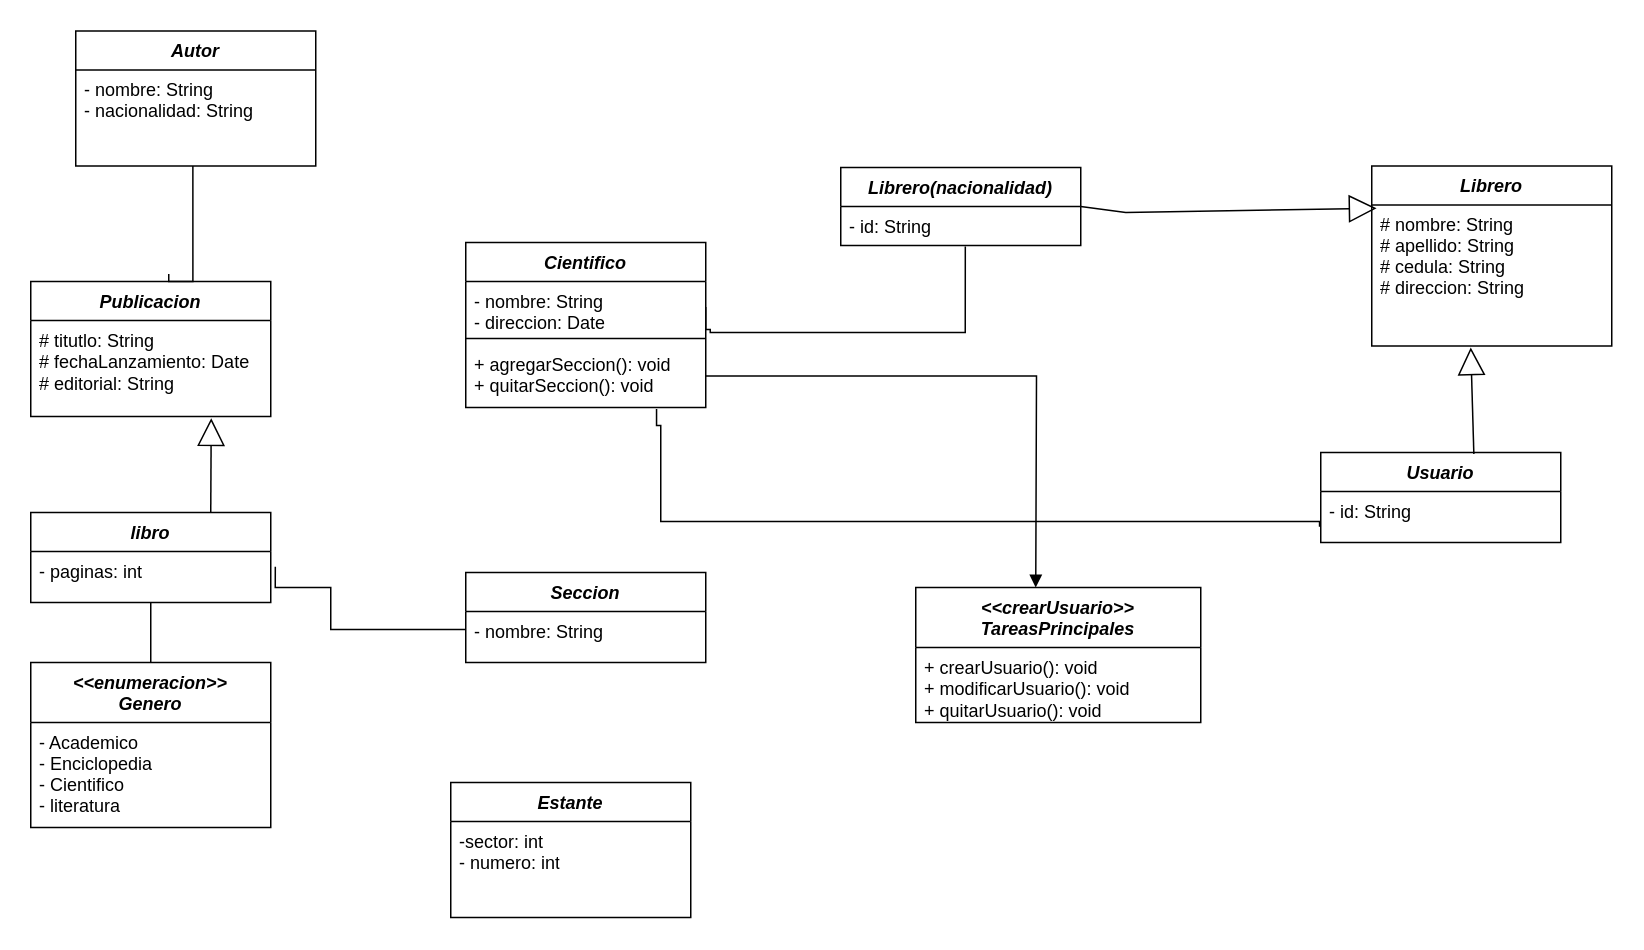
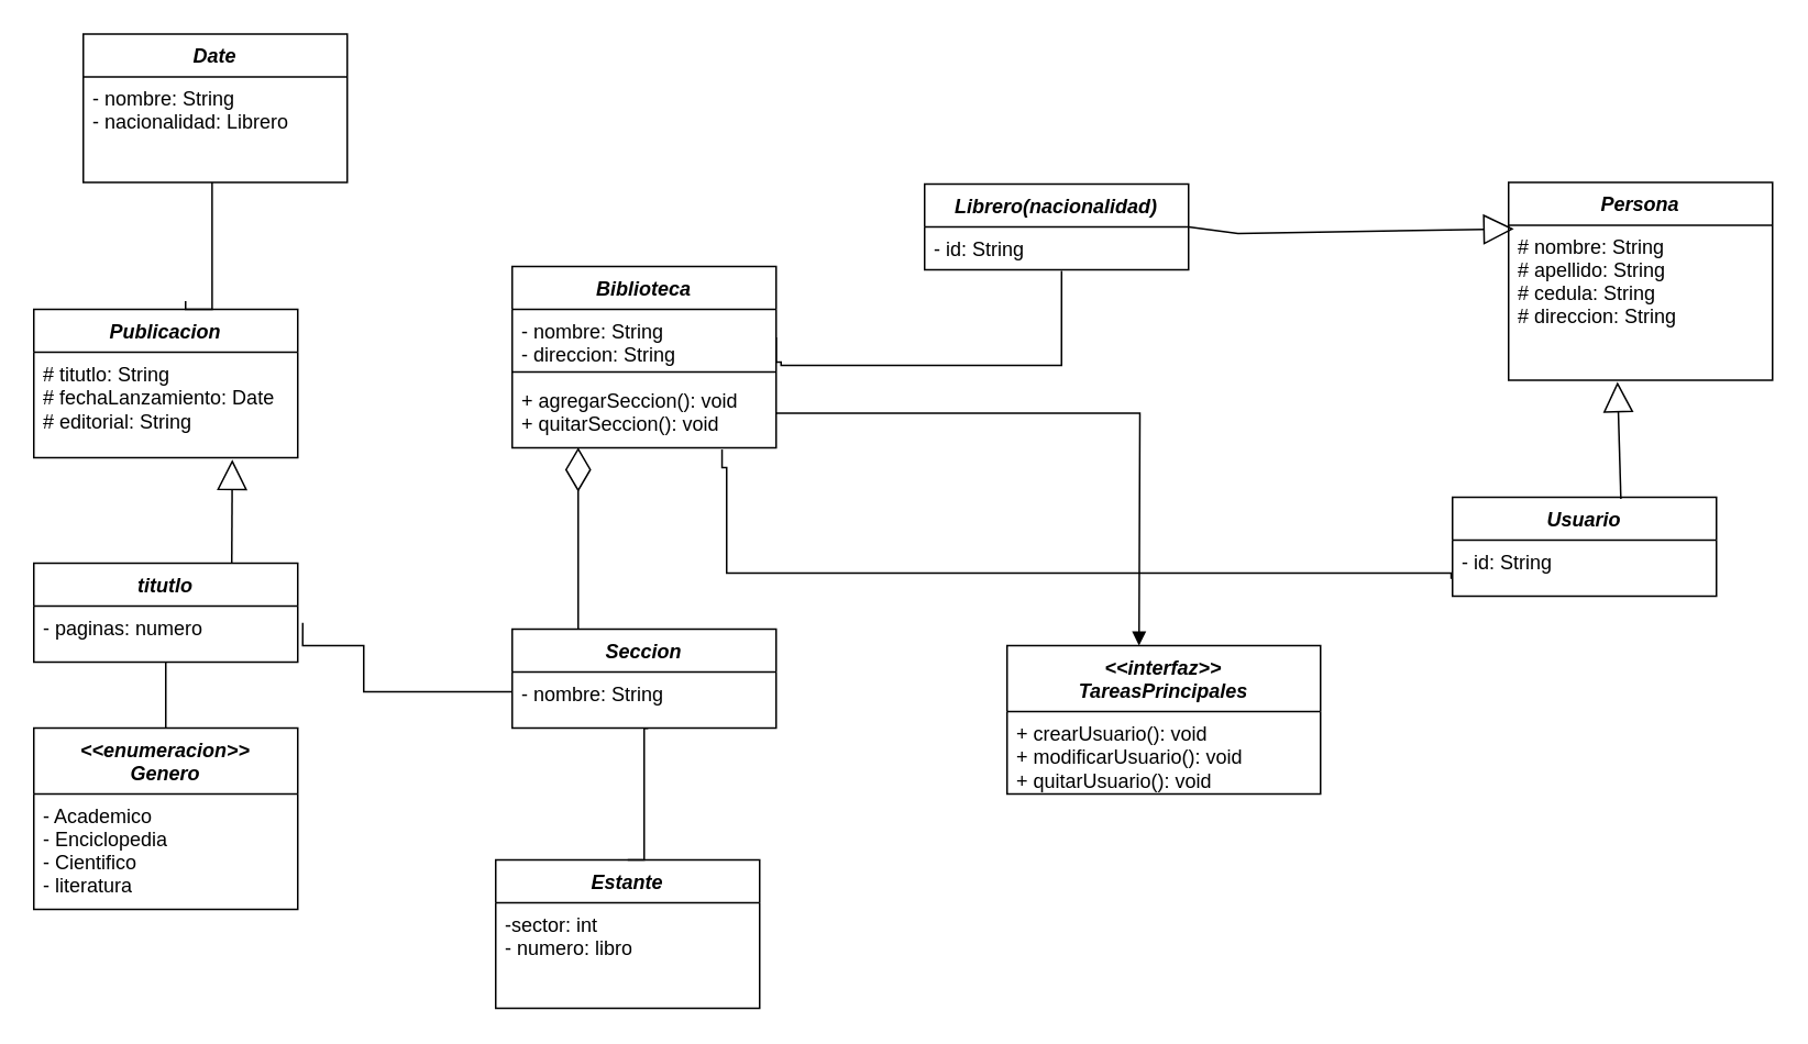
- <mxCell id="8" value="Autor" style="swimlane;fontStyle=3;align=center;verticalAlign=top;childLayout=stackLayout;horizontal=1;startSize=26;horizontalStack=0;resizeParent=1;resizeParentMax=0;resizeLast=0;collapsible=1;marginBottom=0;whiteSpace=wrap;html=1;" parent="1" vertex="1"><mxGeometry x="50" y="20.01" width="160" height="90" as="geometry" /></mxCell>
+ <mxCell id="8" value="Date" style="swimlane;fontStyle=3;align=center;verticalAlign=top;childLayout=stackLayout;horizontal=1;startSize=26;horizontalStack=0;resizeParent=1;resizeParentMax=0;resizeLast=0;collapsible=1;marginBottom=0;whiteSpace=wrap;html=1;" parent="1" vertex="1"><mxGeometry x="50" y="20.01" width="160" height="90" as="geometry" /></mxCell>
- <mxCell id="9" value="- nombre: String&lt;div&gt;- nacionalidad: String&lt;/div&gt;" style="text;strokeColor=none;fillColor=none;align=left;verticalAlign=top;spacingLeft=4;spacingRight=4;overflow=hidden;rotatable=0;points=[[0,0.5],[1,0.5]];portConstraint=eastwest;whiteSpace=wrap;html=1;" parent="8" vertex="1"><mxGeometry y="26" width="160" height="64" as="geometry" /></mxCell>
+ <mxCell id="9" value="- nombre: String&lt;div&gt;- nacionalidad: Librero&lt;/div&gt;" style="text;strokeColor=none;fillColor=none;align=left;verticalAlign=top;spacingLeft=4;spacingRight=4;overflow=hidden;rotatable=0;points=[[0,0.5],[1,0.5]];portConstraint=eastwest;whiteSpace=wrap;html=1;" parent="8" vertex="1"><mxGeometry y="26" width="160" height="64" as="geometry" /></mxCell>
- <mxCell id="6" value="Librero" style="swimlane;fontStyle=3;align=center;verticalAlign=top;childLayout=stackLayout;horizontal=1;startSize=26;horizontalStack=0;resizeParent=1;resizeLast=0;collapsible=1;marginBottom=0;rounded=0;shadow=0;strokeWidth=1;" parent="1" vertex="1"><mxGeometry x="914" y="110.01" width="160" height="120" as="geometry"><mxRectangle x="230" y="140" width="160" height="26" as="alternateBounds" /></mxGeometry></mxCell>
+ <mxCell id="6" value="Persona" style="swimlane;fontStyle=3;align=center;verticalAlign=top;childLayout=stackLayout;horizontal=1;startSize=26;horizontalStack=0;resizeParent=1;resizeLast=0;collapsible=1;marginBottom=0;rounded=0;shadow=0;strokeWidth=1;" parent="1" vertex="1"><mxGeometry x="914" y="110.01" width="160" height="120" as="geometry"><mxRectangle x="230" y="140" width="160" height="26" as="alternateBounds" /></mxGeometry></mxCell>
- <mxCell id="15" value="Cientifico" style="swimlane;fontStyle=3;align=center;verticalAlign=top;childLayout=stackLayout;horizontal=1;startSize=26;horizontalStack=0;resizeParent=1;resizeParentMax=0;resizeLast=0;collapsible=1;marginBottom=0;whiteSpace=wrap;html=1;" parent="1" vertex="1"><mxGeometry x="310" y="161" width="160" height="110" as="geometry" /></mxCell>
+ <mxCell id="15" value="Biblioteca" style="swimlane;fontStyle=3;align=center;verticalAlign=top;childLayout=stackLayout;horizontal=1;startSize=26;horizontalStack=0;resizeParent=1;resizeParentMax=0;resizeLast=0;collapsible=1;marginBottom=0;whiteSpace=wrap;html=1;" parent="1" vertex="1"><mxGeometry x="310" y="161" width="160" height="110" as="geometry" /></mxCell>
- <mxCell id="16" value="- nombre: String&lt;div&gt;- direccion: Date&lt;/div&gt;" style="text;strokeColor=none;fillColor=none;align=left;verticalAlign=top;spacingLeft=4;spacingRight=4;overflow=hidden;rotatable=0;points=[[0,0.5],[1,0.5]];portConstraint=eastwest;whiteSpace=wrap;html=1;" parent="15" vertex="1"><mxGeometry y="26" width="160" height="34" as="geometry" /></mxCell>
+ <mxCell id="16" value="- nombre: String&lt;div&gt;- direccion: String&lt;/div&gt;" style="text;strokeColor=none;fillColor=none;align=left;verticalAlign=top;spacingLeft=4;spacingRight=4;overflow=hidden;rotatable=0;points=[[0,0.5],[1,0.5]];portConstraint=eastwest;whiteSpace=wrap;html=1;" parent="15" vertex="1"><mxGeometry y="26" width="160" height="34" as="geometry" /></mxCell>
+ <mxCell id="33" value="" style="endArrow=diamondThin;endFill=0;endSize=24;html=1;rounded=0;entryX=0.25;entryY=0.995;entryDx=0;entryDy=0;entryPerimeter=0;exitX=0.25;exitY=0;exitDx=0;exitDy=0;" parent="1" source="19" target="18" edge="1"><mxGeometry width="160" relative="1" as="geometry"><mxPoint x="350" y="361" as="sourcePoint" /><mxPoint x="360" y="451" as="targetPoint" /></mxGeometry></mxCell>
- <mxCell id="2" value="libro" style="swimlane;fontStyle=3;align=center;verticalAlign=top;childLayout=stackLayout;horizontal=1;startSize=26;horizontalStack=0;resizeParent=1;resizeParentMax=0;resizeLast=0;collapsible=1;marginBottom=0;whiteSpace=wrap;html=1;" parent="1" vertex="1"><mxGeometry x="20" y="341" width="160" height="60" as="geometry" /></mxCell>
+ <mxCell id="2" value="titutlo" style="swimlane;fontStyle=3;align=center;verticalAlign=top;childLayout=stackLayout;horizontal=1;startSize=26;horizontalStack=0;resizeParent=1;resizeParentMax=0;resizeLast=0;collapsible=1;marginBottom=0;whiteSpace=wrap;html=1;" parent="1" vertex="1"><mxGeometry x="20" y="341" width="160" height="60" as="geometry" /></mxCell>
- <mxCell id="3" value="&lt;div&gt;- paginas: int&lt;/div&gt;" style="text;strokeColor=none;fillColor=none;align=left;verticalAlign=top;spacingLeft=4;spacingRight=4;overflow=hidden;rotatable=0;points=[[0,0.5],[1,0.5]];portConstraint=eastwest;whiteSpace=wrap;html=1;" parent="2" vertex="1"><mxGeometry y="26" width="160" height="34" as="geometry" /></mxCell>
+ <mxCell id="3" value="&lt;div&gt;- paginas: numero&lt;/div&gt;" style="text;strokeColor=none;fillColor=none;align=left;verticalAlign=top;spacingLeft=4;spacingRight=4;overflow=hidden;rotatable=0;points=[[0,0.5],[1,0.5]];portConstraint=eastwest;whiteSpace=wrap;html=1;" parent="2" vertex="1"><mxGeometry y="26" width="160" height="34" as="geometry" /></mxCell>
- <mxCell id="34" value="&amp;lt;&amp;lt;crearUsuario&amp;gt;&amp;gt;&lt;div&gt;TareasPrincipales&lt;/div&gt;" style="swimlane;fontStyle=3;align=center;verticalAlign=top;childLayout=stackLayout;horizontal=1;startSize=40;horizontalStack=0;resizeParent=1;resizeParentMax=0;resizeLast=0;collapsible=1;marginBottom=0;whiteSpace=wrap;html=1;" vertex="1" parent="1"><mxGeometry x="610" y="391" width="190" height="90" as="geometry" /></mxCell>
+ <mxCell id="34" value="&amp;lt;&amp;lt;interfaz&amp;gt;&amp;gt;&lt;div&gt;TareasPrincipales&lt;/div&gt;" style="swimlane;fontStyle=3;align=center;verticalAlign=top;childLayout=stackLayout;horizontal=1;startSize=40;horizontalStack=0;resizeParent=1;resizeParentMax=0;resizeLast=0;collapsible=1;marginBottom=0;whiteSpace=wrap;html=1;" vertex="1" parent="1"><mxGeometry x="610" y="391" width="190" height="90" as="geometry" /></mxCell>
+ <mxCell id="32" value="" style="endArrow=none;html=1;edgeStyle=orthogonalEdgeStyle;rounded=0;entryX=0.5;entryY=0;entryDx=0;entryDy=0;exitX=0.515;exitY=1.005;exitDx=0;exitDy=0;exitPerimeter=0;" parent="1" source="20" target="21" edge="1"><mxGeometry relative="1" as="geometry"><mxPoint x="310" y="681" as="sourcePoint" /><mxPoint x="470" y="681" as="targetPoint" /><Array as="points"><mxPoint x="390" y="441" /><mxPoint x="390" y="521" /></Array></mxGeometry></mxCell>
- <mxCell id="22" value="&lt;div&gt;-sector: int&lt;/div&gt;- numero: int" style="text;strokeColor=none;fillColor=none;align=left;verticalAlign=top;spacingLeft=4;spacingRight=4;overflow=hidden;rotatable=0;points=[[0,0.5],[1,0.5]];portConstraint=eastwest;whiteSpace=wrap;html=1;" parent="21" vertex="1"><mxGeometry y="26" width="160" height="64" as="geometry" /></mxCell>
+ <mxCell id="22" value="&lt;div&gt;-sector: int&lt;/div&gt;- numero: libro" style="text;strokeColor=none;fillColor=none;align=left;verticalAlign=top;spacingLeft=4;spacingRight=4;overflow=hidden;rotatable=0;points=[[0,0.5],[1,0.5]];portConstraint=eastwest;whiteSpace=wrap;html=1;" parent="21" vertex="1"><mxGeometry y="26" width="160" height="64" as="geometry" /></mxCell>
